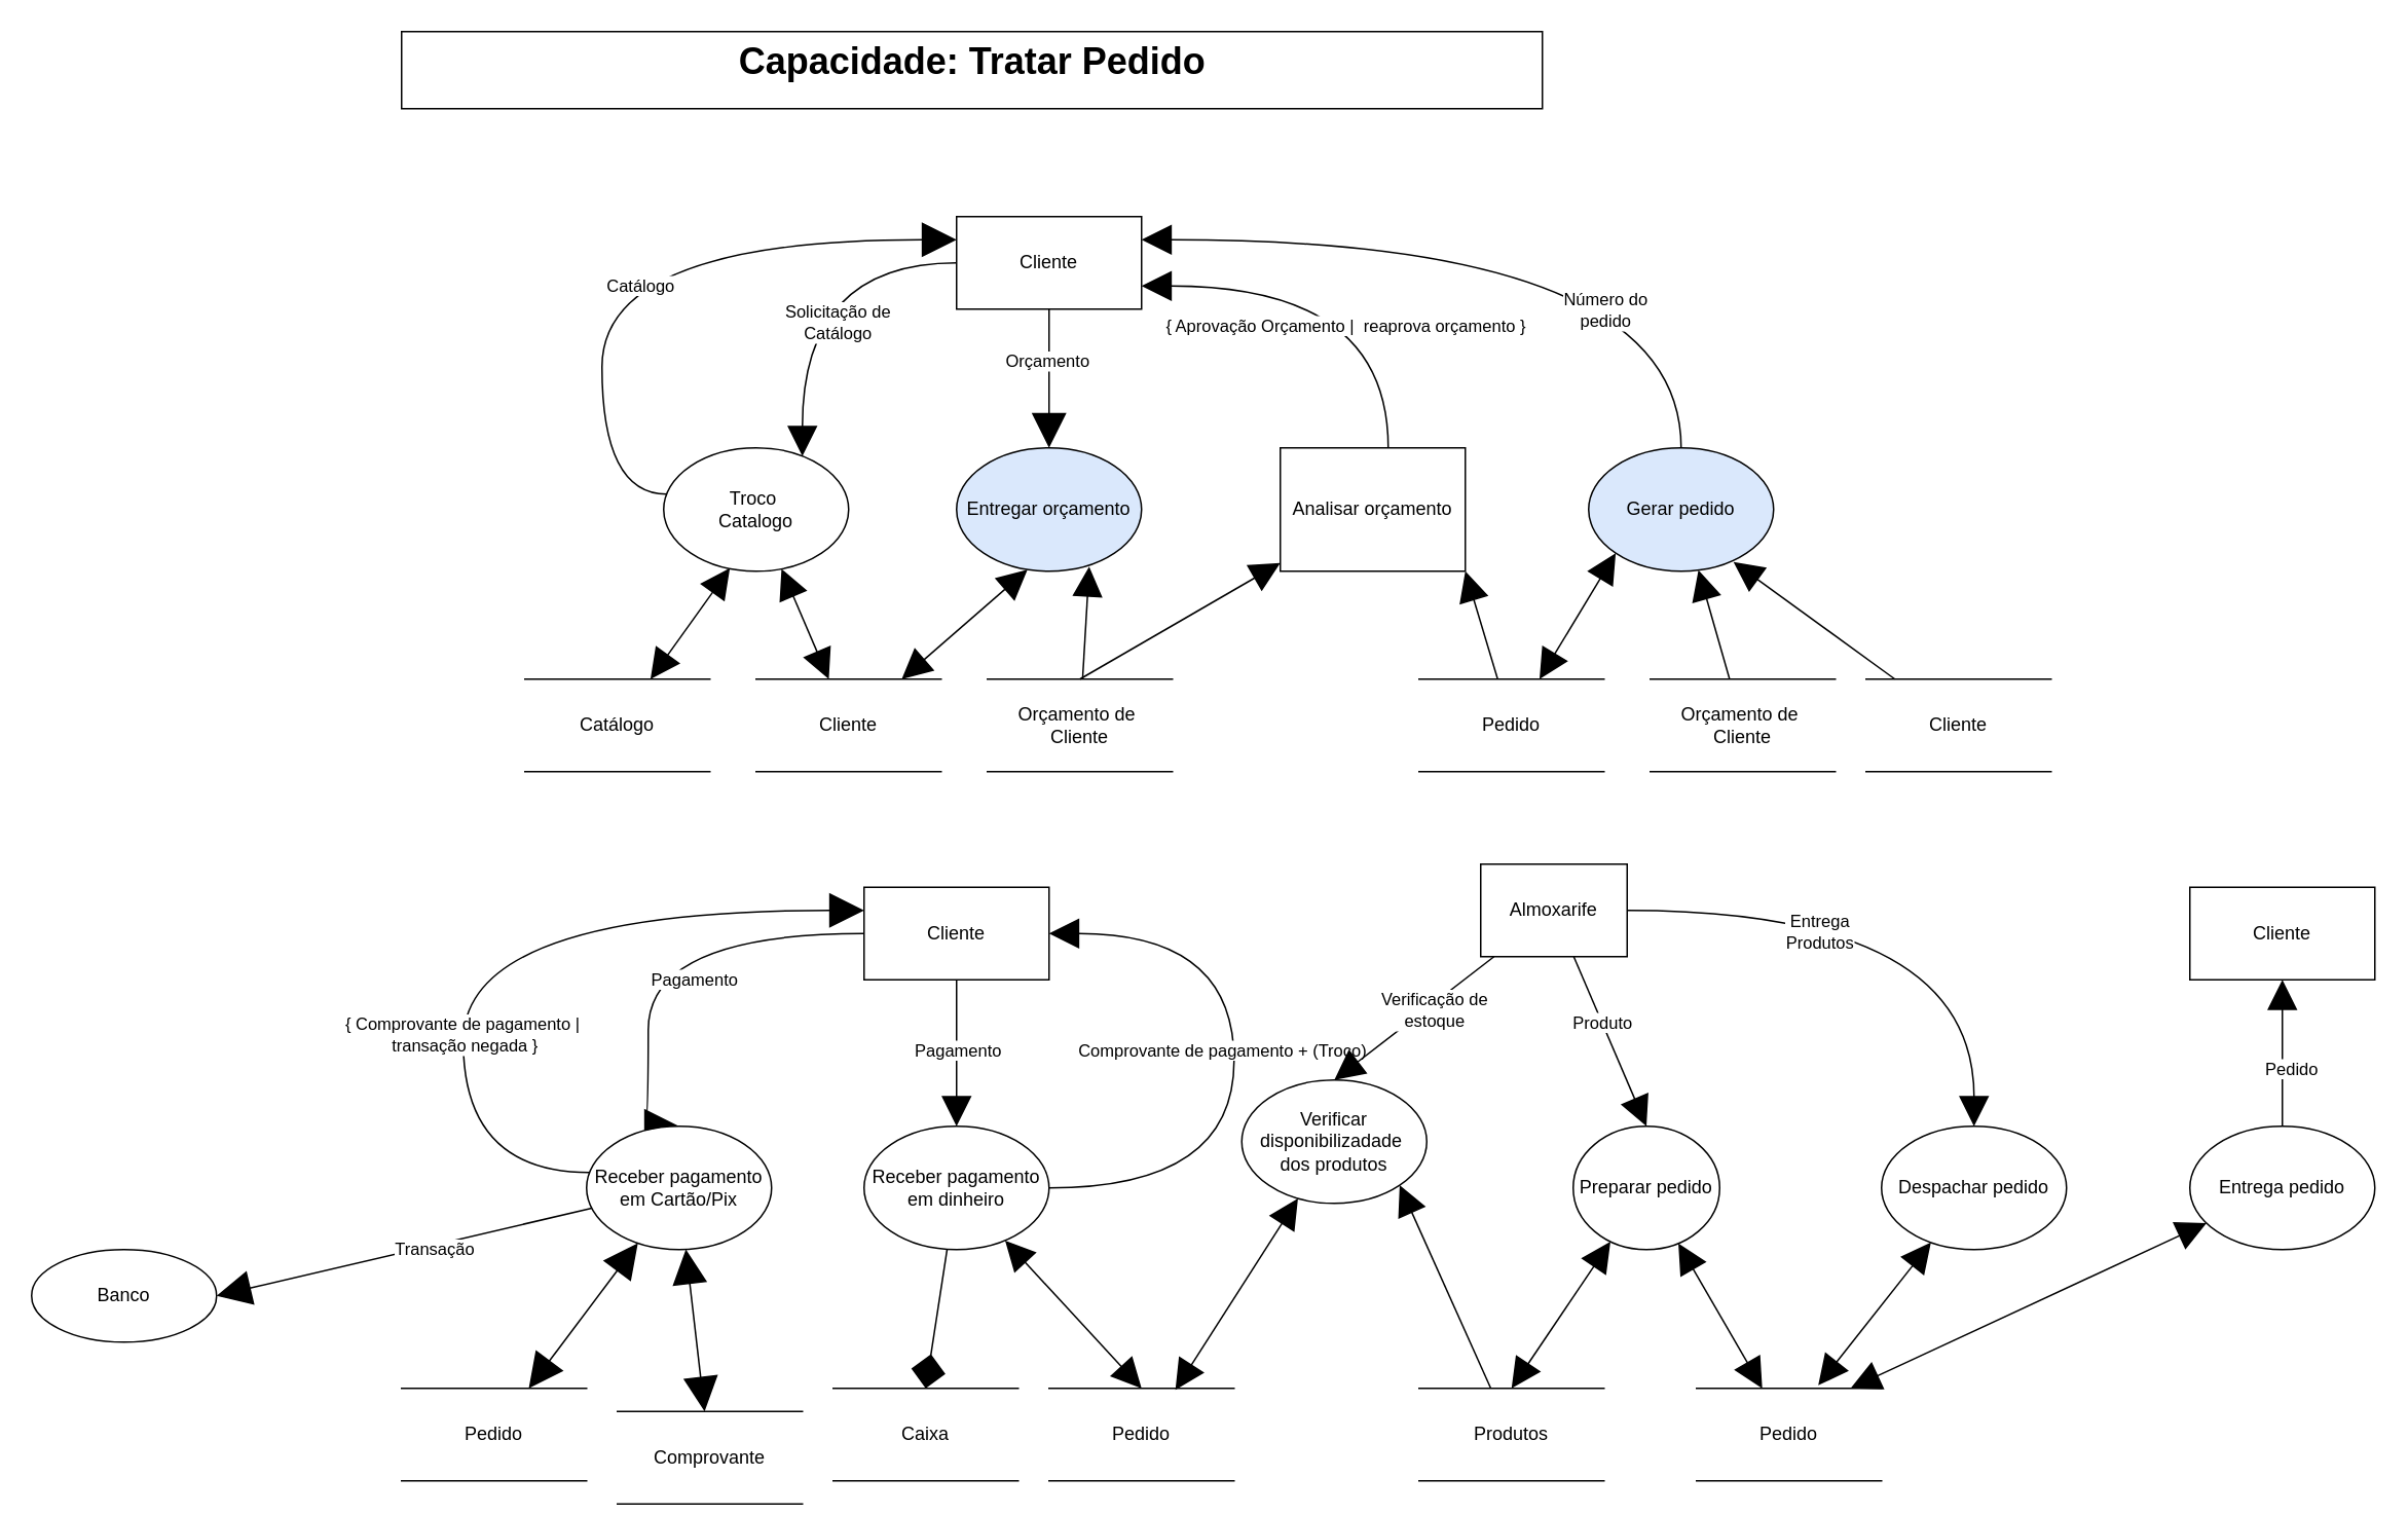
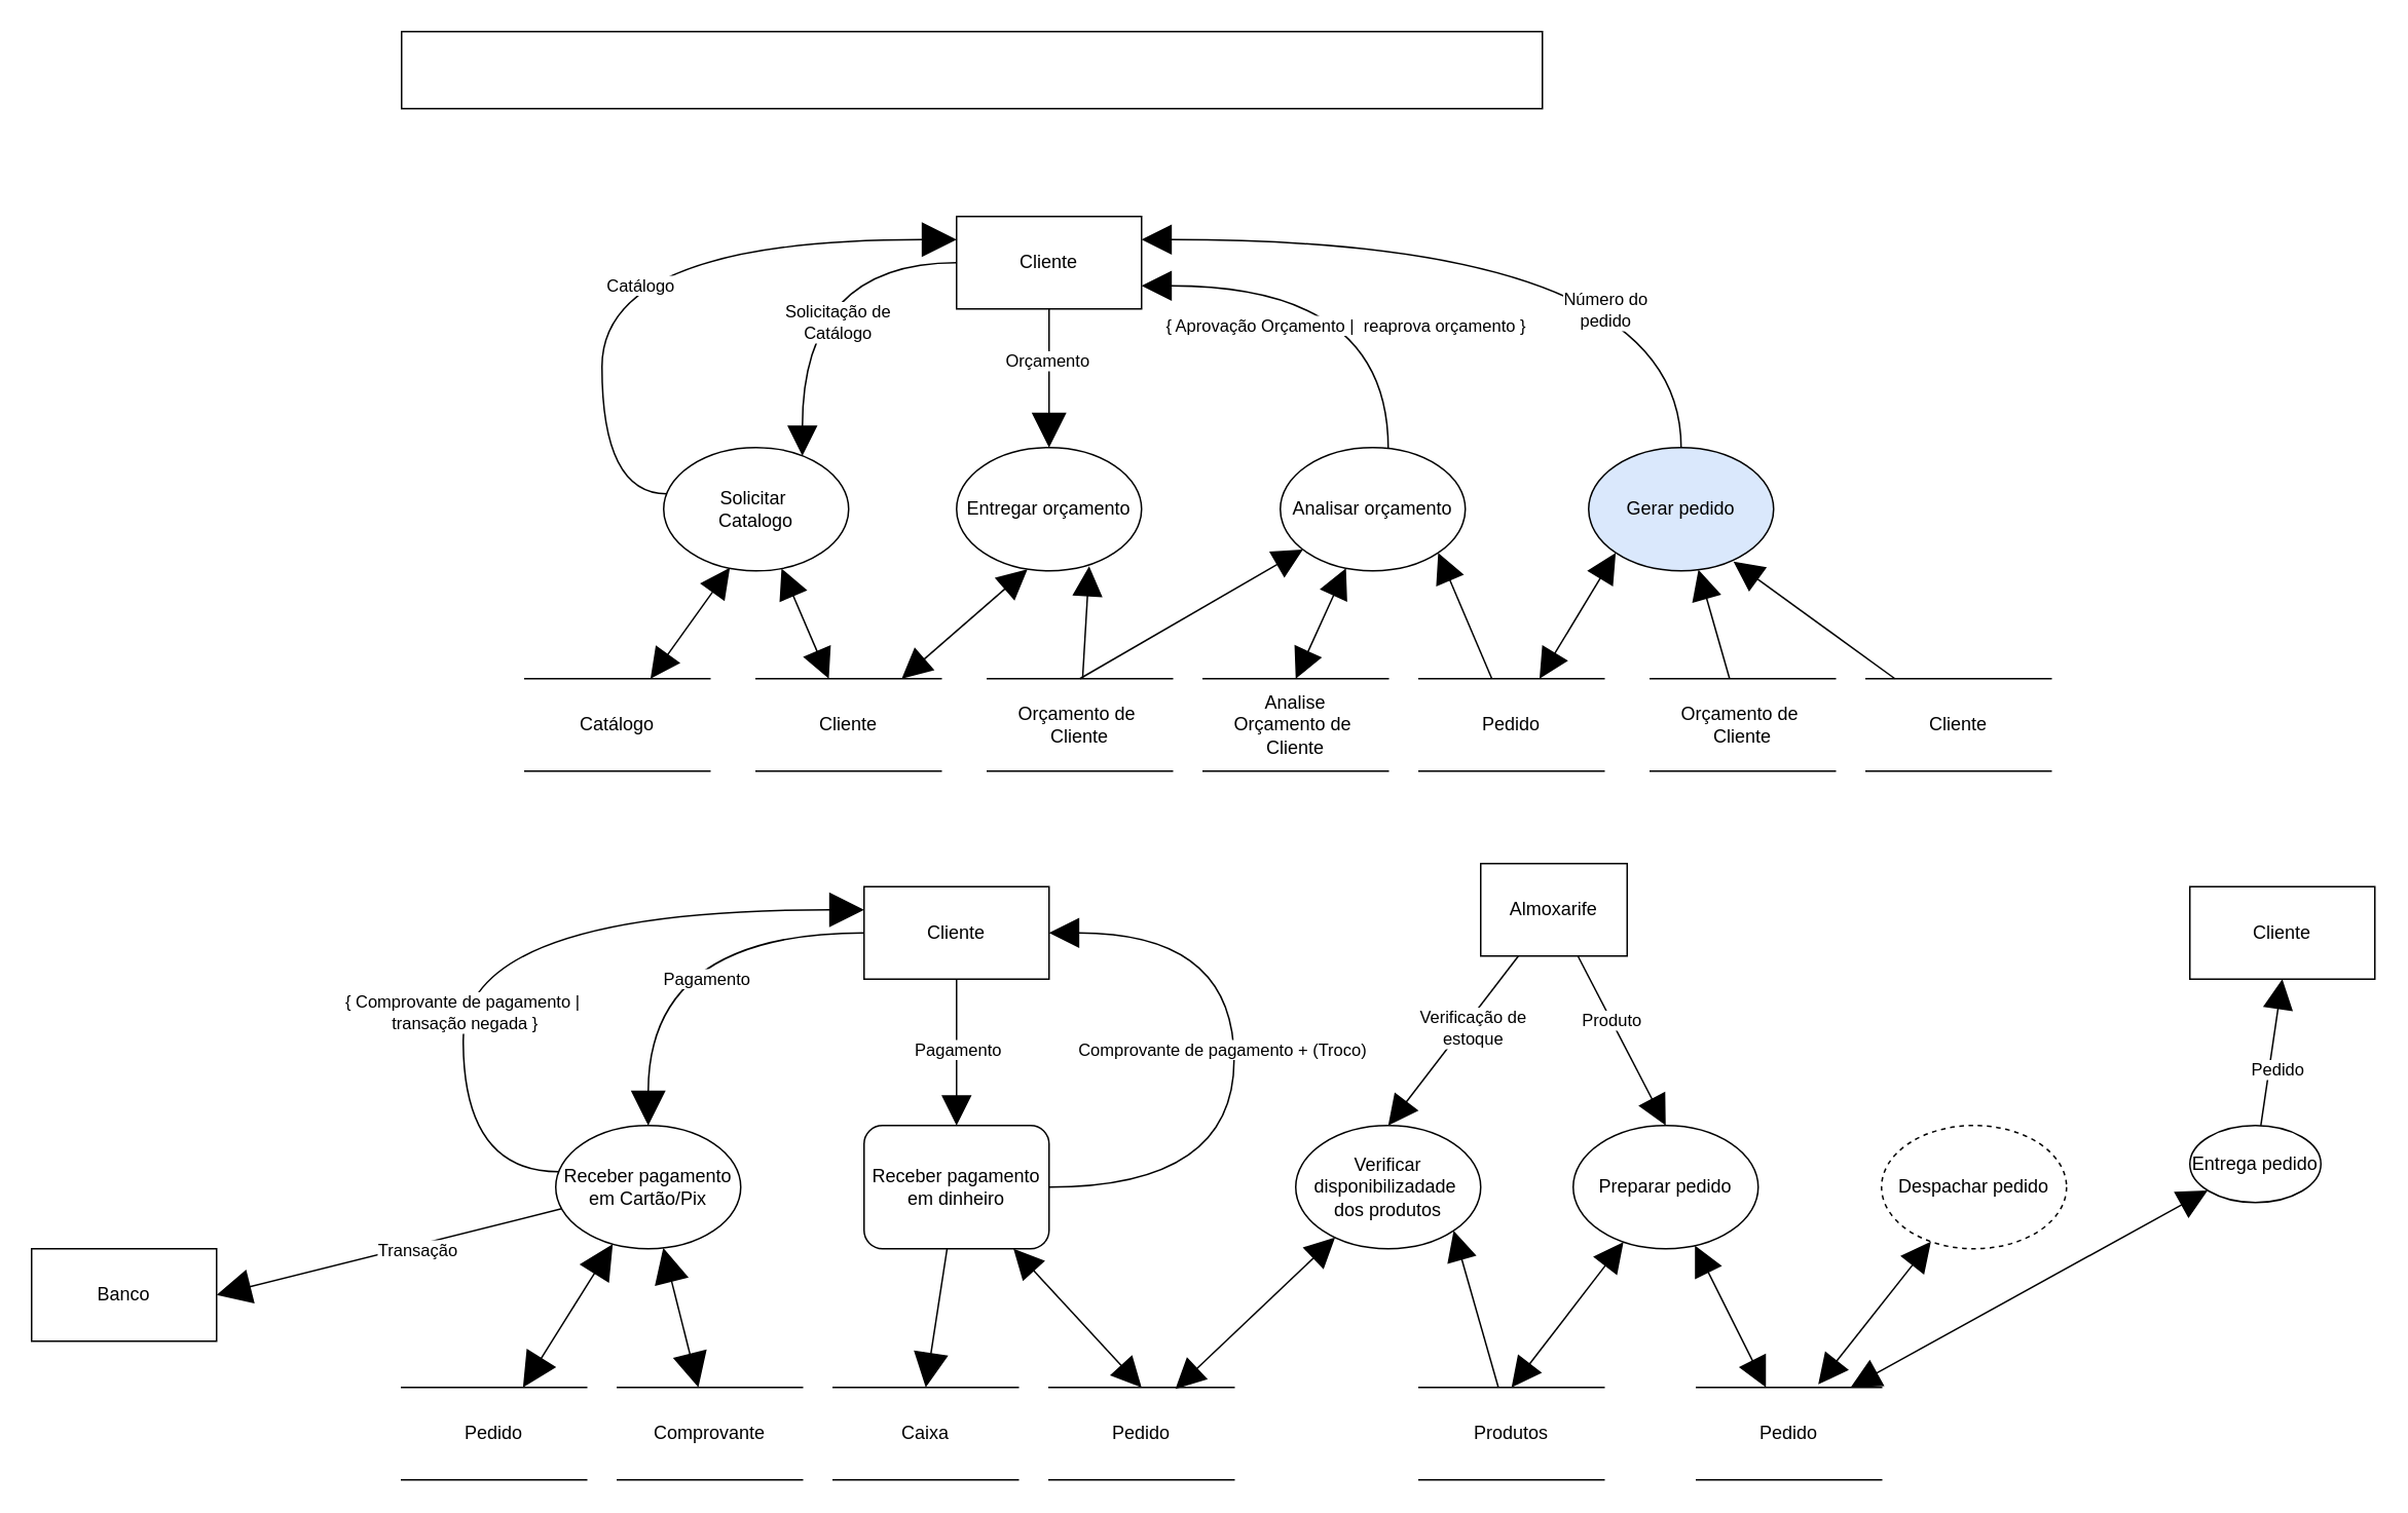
- <mxCell id="69" value="Capacidade: Tratar Pedido" style="text;strokeColor=none;fillColor=none;html=1;fontSize=24;fontStyle=1;verticalAlign=middle;align=center;" parent="1" vertex="1"><mxGeometry x="260" width="740" height="40" as="geometry" y="20" /></mxCell>
- <mxCell id="21" value="Troco&amp;nbsp;&lt;br&gt;Catalogo" style="ellipse;whiteSpace=wrap;html=1;" parent="1" vertex="1"><mxGeometry x="430" y="290" width="120" height="80" as="geometry" /></mxCell>
+ <mxCell id="21" value="Solicitar&amp;nbsp;&lt;br&gt;Catalogo" style="ellipse;whiteSpace=wrap;html=1;" parent="1" vertex="1"><mxGeometry x="430" y="290" width="120" height="80" as="geometry" /></mxCell>
- <mxCell id="5" value="Entregar orçamento" style="ellipse;whiteSpace=wrap;html=1;fillColor=#dae8fc;" parent="1" vertex="1"><mxGeometry x="620" y="290" width="120" height="80" as="geometry" /></mxCell>
+ <mxCell id="5" value="Entregar orçamento" style="ellipse;whiteSpace=wrap;html=1;" parent="1" vertex="1"><mxGeometry x="620" y="290" width="120" height="80" as="geometry" /></mxCell>
- <mxCell id="14" value="Analisar orçamento" style="whiteSpace=wrap;html=1;rounded=0;" parent="1" vertex="1"><mxGeometry x="830" y="290" width="120" height="80" as="geometry" /></mxCell>
+ <mxCell id="14" value="Analisar orçamento" style="ellipse;whiteSpace=wrap;html=1;" parent="1" vertex="1"><mxGeometry x="830" y="290" width="120" height="80" as="geometry" /></mxCell>
+ <mxCell id="13" style="rounded=0;orthogonalLoop=1;jettySize=auto;html=1;entryX=0.5;entryY=0;entryDx=0;entryDy=0;startArrow=block;startFill=1;startSize=17;endArrow=block;endFill=1;endSize=17;" parent="1" source="14" target="15" edge="1"><mxGeometry relative="1" as="geometry" /></mxCell>
+ <mxCell id="15" value="Analise &lt;br&gt;Orçamento de&amp;nbsp;&lt;br&gt;Cliente" style="shape=partialRectangle;whiteSpace=wrap;html=1;left=0;right=0;fillColor=none;" parent="1" vertex="1"><mxGeometry x="780" y="440" width="120" height="60" as="geometry" /></mxCell>
- <mxCell id="59" style="edgeStyle=orthogonalEdgeStyle;rounded=0;orthogonalLoop=1;jettySize=auto;html=1;entryX=1;entryY=0.5;entryDx=0;entryDy=0;startArrow=block;startFill=1;startSize=17;endArrow=none;endFill=0;endSize=17;curved=1;" parent="1" source="62" target="50" edge="1"><mxGeometry relative="1" as="geometry"><Array as="points"><mxPoint x="1280" y="590" /></Array></mxGeometry></mxCell>
- <mxCell id="60" value="Entrega &lt;br&gt;Produtos" style="edgeLabel;html=1;align=center;verticalAlign=middle;resizable=0;points=[];" parent="59" vertex="1" connectable="0"><mxGeometry x="0.318" y="13" relative="1" as="geometry"><mxPoint as="offset" /></mxGeometry></mxCell>
- <mxCell id="52" value="Verificar disponibilizadade&amp;nbsp;&lt;br&gt;dos produtos" style="ellipse;whiteSpace=wrap;html=1;" parent="1" vertex="1"><mxGeometry x="805" y="700" width="120" height="80" as="geometry" /></mxCell>
+ <mxCell id="52" value="Verificar disponibilizadade&amp;nbsp;&lt;br&gt;dos produtos" style="ellipse;whiteSpace=wrap;html=1;" parent="1" vertex="1"><mxGeometry x="840" y="730" width="120" height="80" as="geometry" /></mxCell>
- <mxCell id="77" value="Receber pagamento em Cartão/Pix" style="ellipse;whiteSpace=wrap;html=1;" parent="1" vertex="1"><mxGeometry x="380" y="730" width="120" height="80" as="geometry" /></mxCell>
+ <mxCell id="77" value="Receber pagamento em Cartão/Pix" style="ellipse;whiteSpace=wrap;html=1;" parent="1" vertex="1"><mxGeometry x="360" y="730" width="120" height="80" as="geometry" /></mxCell>
- <mxCell id="43" value="Receber pagamento em dinheiro" style="ellipse;whiteSpace=wrap;html=1;" parent="1" vertex="1"><mxGeometry y="730" width="120" height="80" as="geometry" x="560" /></mxCell>
+ <mxCell id="43" value="Receber pagamento em dinheiro" style="whiteSpace=wrap;html=1;rounded=1;" parent="1" vertex="1"><mxGeometry y="730" width="120" height="80" as="geometry" x="560" /></mxCell>
- <mxCell id="56" value="Preparar pedido" style="ellipse;whiteSpace=wrap;html=1;" parent="1" vertex="1"><mxGeometry x="1020" y="730" width="95" height="80" as="geometry" /></mxCell>
+ <mxCell id="56" value="Preparar pedido" style="ellipse;whiteSpace=wrap;html=1;" parent="1" vertex="1"><mxGeometry x="1020" y="730" width="120" height="80" as="geometry" /></mxCell>
- <mxCell id="62" value="Despachar pedido" style="ellipse;whiteSpace=wrap;html=1;" parent="1" vertex="1"><mxGeometry x="1220" y="730" width="120" height="80" as="geometry" /></mxCell>
+ <mxCell id="62" value="Despachar pedido" style="ellipse;whiteSpace=wrap;html=1;dashed=1;" parent="1" vertex="1"><mxGeometry x="1220" y="730" width="120" height="80" as="geometry" /></mxCell>
- <mxCell id="66" value="Entrega pedido" style="ellipse;whiteSpace=wrap;html=1;" parent="1" vertex="1"><mxGeometry x="1420" y="730" width="120" height="80" as="geometry" /></mxCell>
+ <mxCell id="66" value="Entrega pedido" style="ellipse;whiteSpace=wrap;html=1;" parent="1" vertex="1"><mxGeometry x="1420" y="730" width="85" height="50" as="geometry" /></mxCell>
- <mxCell id="79" value="Banco" style="ellipse;whiteSpace=wrap;html=1;" parent="1" vertex="1"><mxGeometry x="20" y="810" width="120" height="60" as="geometry" /></mxCell>
+ <mxCell id="79" value="Banco" style="rounded=0;whiteSpace=wrap;html=1;" parent="1" vertex="1"><mxGeometry x="20" y="810" width="120" height="60" as="geometry" /></mxCell>
- <mxCell id="42" style="rounded=0;orthogonalLoop=1;jettySize=auto;html=1;entryX=0.5;entryY=0;entryDx=0;entryDy=0;startArrow=none;startFill=0;endArrow=diamond;endFill=1;endSize=20;startSize=20;" parent="1" source="43" target="70" edge="1"><mxGeometry relative="1" as="geometry" /></mxCell>
+ <mxCell id="42" style="rounded=0;orthogonalLoop=1;jettySize=auto;html=1;entryX=0.5;entryY=0;entryDx=0;entryDy=0;startArrow=none;startFill=0;endArrow=block;endFill=1;endSize=20;startSize=20;" parent="1" source="43" target="70" edge="1"><mxGeometry relative="1" as="geometry" /></mxCell>
- <mxCell id="45" value="Comprovante" style="shape=partialRectangle;whiteSpace=wrap;html=1;left=0;right=0;fillColor=none;" parent="1" vertex="1"><mxGeometry x="400" y="915" width="120" height="60" as="geometry" /></mxCell>
+ <mxCell id="45" value="Comprovante" style="shape=partialRectangle;whiteSpace=wrap;html=1;left=0;right=0;fillColor=none;" parent="1" vertex="1"><mxGeometry x="400" y="900" width="120" height="60" as="geometry" /></mxCell>
